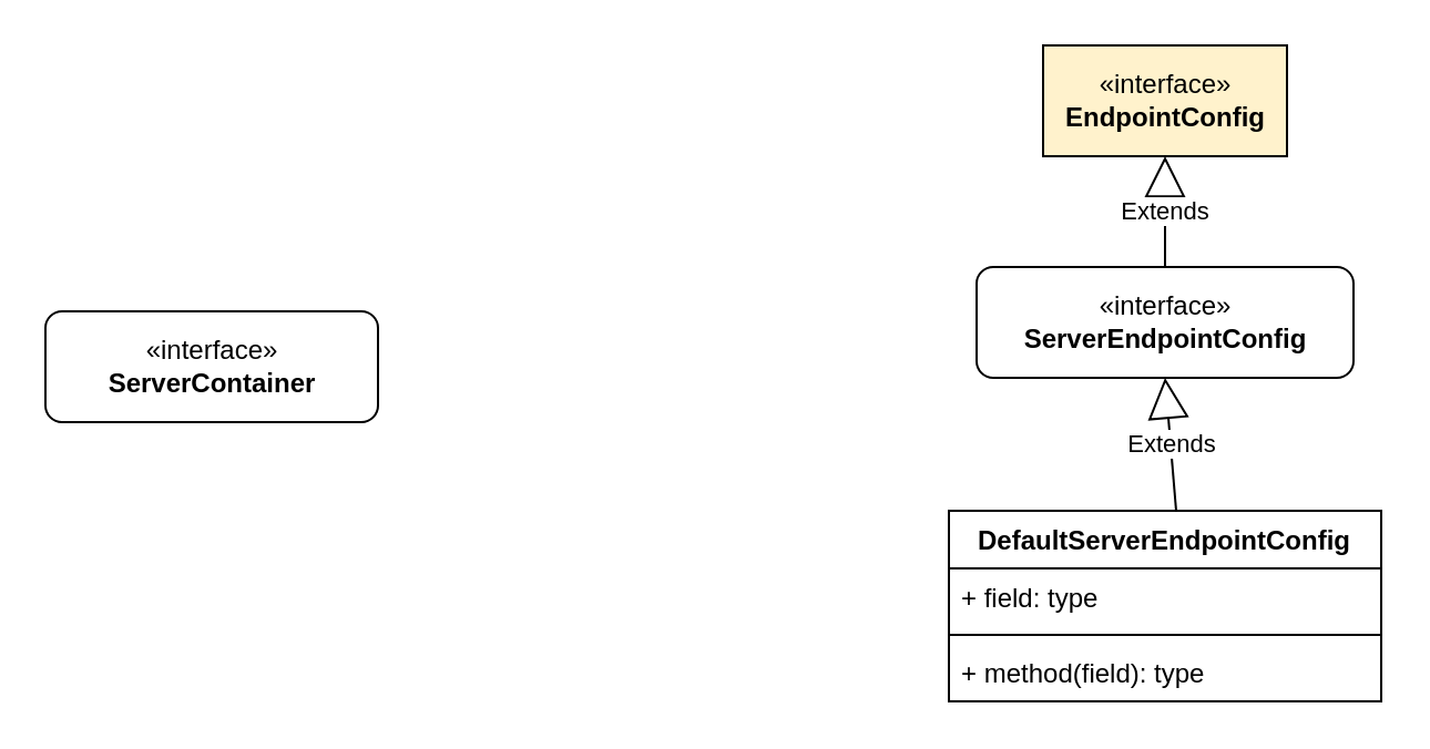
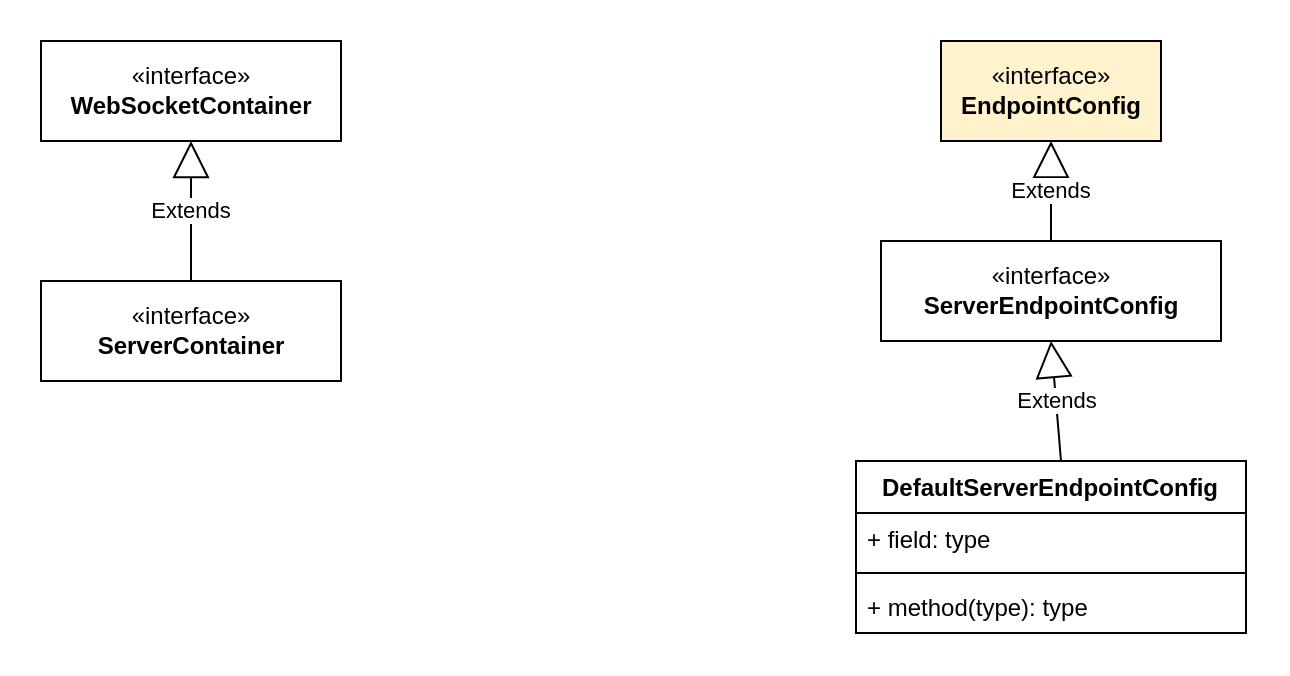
+ <mxCell id="2" value="«interface»&lt;br&gt;&lt;b&gt;WebSocketContainer&lt;/b&gt;" style="html=1;" vertex="1" parent="1"><mxGeometry x="20" y="20" width="150" height="50" as="geometry" /></mxCell>
+ <mxCell id="4" value="Extends" style="endArrow=block;endSize=16;endFill=0;html=1;exitX=0.5;exitY=0;exitDx=0;exitDy=0;" edge="1" parent="1" source="3" target="2"><mxGeometry width="160" relative="1" as="geometry"><mxPoint x="90" y="140" as="sourcePoint" /><mxPoint x="250" y="140" as="targetPoint" /></mxGeometry></mxCell>
- <mxCell id="6" value="«interface»&lt;br&gt;&lt;b&gt;ServerEndpointConfig&lt;/b&gt;" style="html=1;rounded=1;" vertex="1" parent="1"><mxGeometry x="440" y="120" width="170" height="50" as="geometry" /></mxCell>
+ <mxCell id="6" value="«interface»&lt;br&gt;&lt;b&gt;ServerEndpointConfig&lt;/b&gt;" style="html=1;" vertex="1" parent="1"><mxGeometry x="440" y="120" width="170" height="50" as="geometry" /></mxCell>
- <mxCell id="3" value="«interface»&lt;br&gt;&lt;b&gt;ServerContainer&lt;/b&gt;" style="html=1;rounded=1;" vertex="1" parent="1"><mxGeometry x="20" y="140" width="150" height="50" as="geometry" /></mxCell>
+ <mxCell id="3" value="«interface»&lt;br&gt;&lt;b&gt;ServerContainer&lt;/b&gt;" style="html=1;" vertex="1" parent="1"><mxGeometry x="20" y="140" width="150" height="50" as="geometry" /></mxCell>
- <mxCell id="12" value="+ method(field): type" style="text;strokeColor=none;fillColor=none;align=left;verticalAlign=top;spacingLeft=4;spacingRight=4;overflow=hidden;rotatable=0;points=[[0,0.5],[1,0.5]];portConstraint=eastwest;" vertex="1" parent="8"><mxGeometry y="60" width="195" height="26" as="geometry" /></mxCell>
+ <mxCell id="12" value="+ method(type): type" style="text;strokeColor=none;fillColor=none;align=left;verticalAlign=top;spacingLeft=4;spacingRight=4;overflow=hidden;rotatable=0;points=[[0,0.5],[1,0.5]];portConstraint=eastwest;" vertex="1" parent="8"><mxGeometry y="60" width="195" height="26" as="geometry" /></mxCell>
